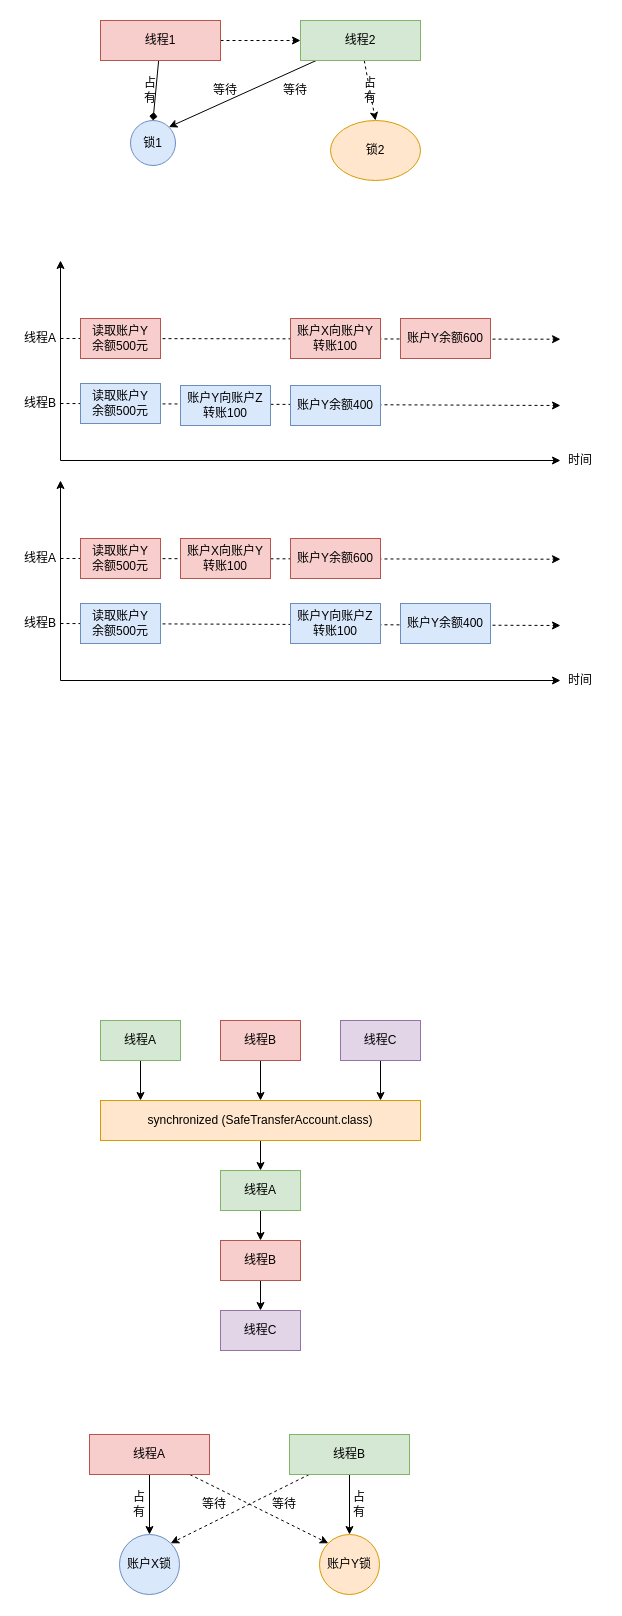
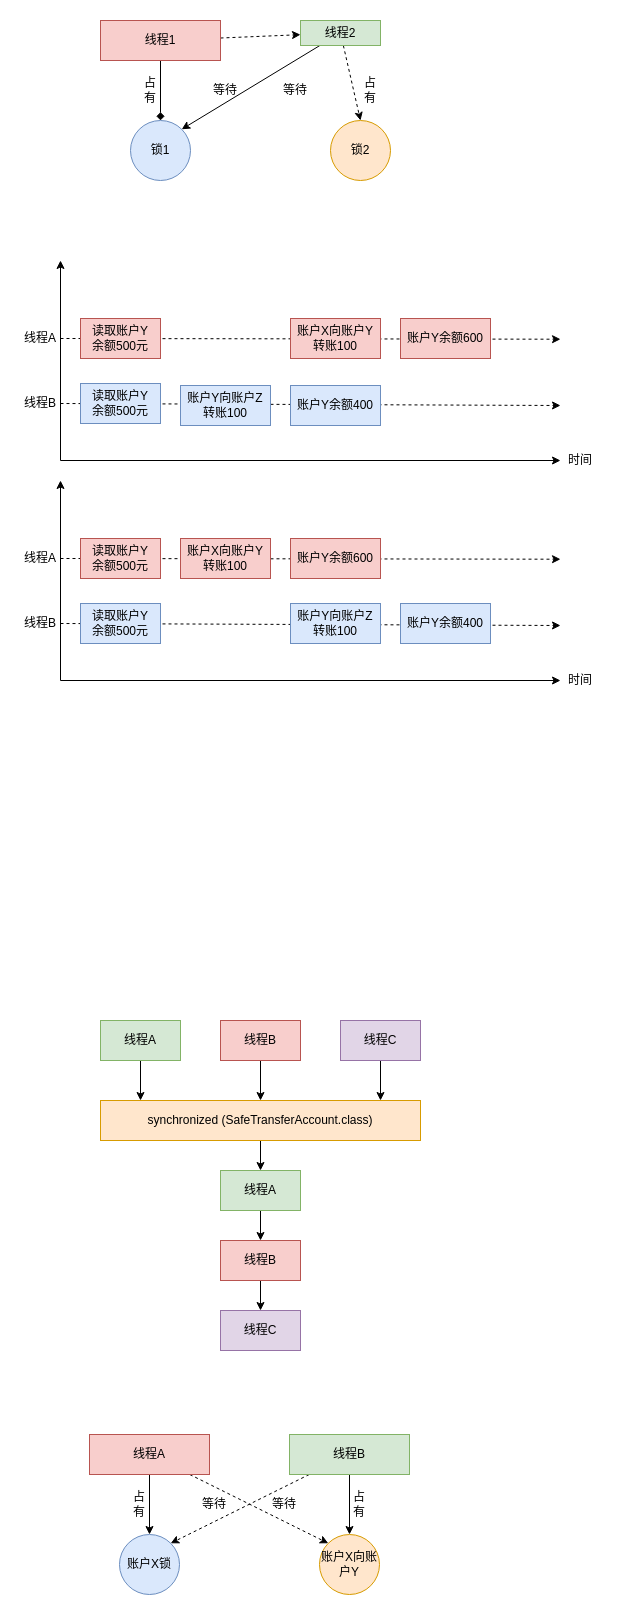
- <mxCell id="9" value="线程2" style="rounded=0;whiteSpace=wrap;html=1;fillColor=#d5e8d4;strokeColor=#82b366;" vertex="1" parent="1"><mxGeometry x="300" y="20" width="120" height="40" as="geometry" /></mxCell>
+ <mxCell id="9" value="线程2" style="rounded=0;whiteSpace=wrap;html=1;fillColor=#d5e8d4;strokeColor=#82b366;" vertex="1" parent="1"><mxGeometry x="300" y="20" width="80" height="25" as="geometry" /></mxCell>
- <mxCell id="10" value="锁1" style="ellipse;whiteSpace=wrap;html=1;aspect=fixed;fillColor=#dae8fc;strokeColor=#6c8ebf;" vertex="1" parent="1"><mxGeometry x="130" y="120" width="45" height="45" as="geometry" /></mxCell>
+ <mxCell id="10" value="锁1" style="ellipse;whiteSpace=wrap;html=1;aspect=fixed;fillColor=#dae8fc;strokeColor=#6c8ebf;" vertex="1" parent="1"><mxGeometry x="130" y="120" width="60" height="60" as="geometry" /></mxCell>
- <mxCell id="11" value="锁2" style="ellipse;whiteSpace=wrap;html=1;aspect=fixed;fillColor=#ffe6cc;strokeColor=#d79b00;" vertex="1" parent="1"><mxGeometry x="330" y="120" width="90" height="60" as="geometry" /></mxCell>
+ <mxCell id="11" value="锁2" style="ellipse;whiteSpace=wrap;html=1;aspect=fixed;fillColor=#ffe6cc;strokeColor=#d79b00;" vertex="1" parent="1"><mxGeometry x="330" y="120" width="60" height="60" as="geometry" /></mxCell>
- <mxCell id="60" value="账户Y锁" style="ellipse;whiteSpace=wrap;html=1;aspect=fixed;fillColor=#ffe6cc;strokeColor=#d79b00;" vertex="1" parent="1"><mxGeometry x="319" y="1534" width="60" height="60" as="geometry" /></mxCell>
+ <mxCell id="60" value="账户X向账户Y" style="ellipse;whiteSpace=wrap;html=1;aspect=fixed;fillColor=#ffe6cc;strokeColor=#d79b00;" vertex="1" parent="1"><mxGeometry x="319" y="1534" width="60" height="60" as="geometry" /></mxCell>
